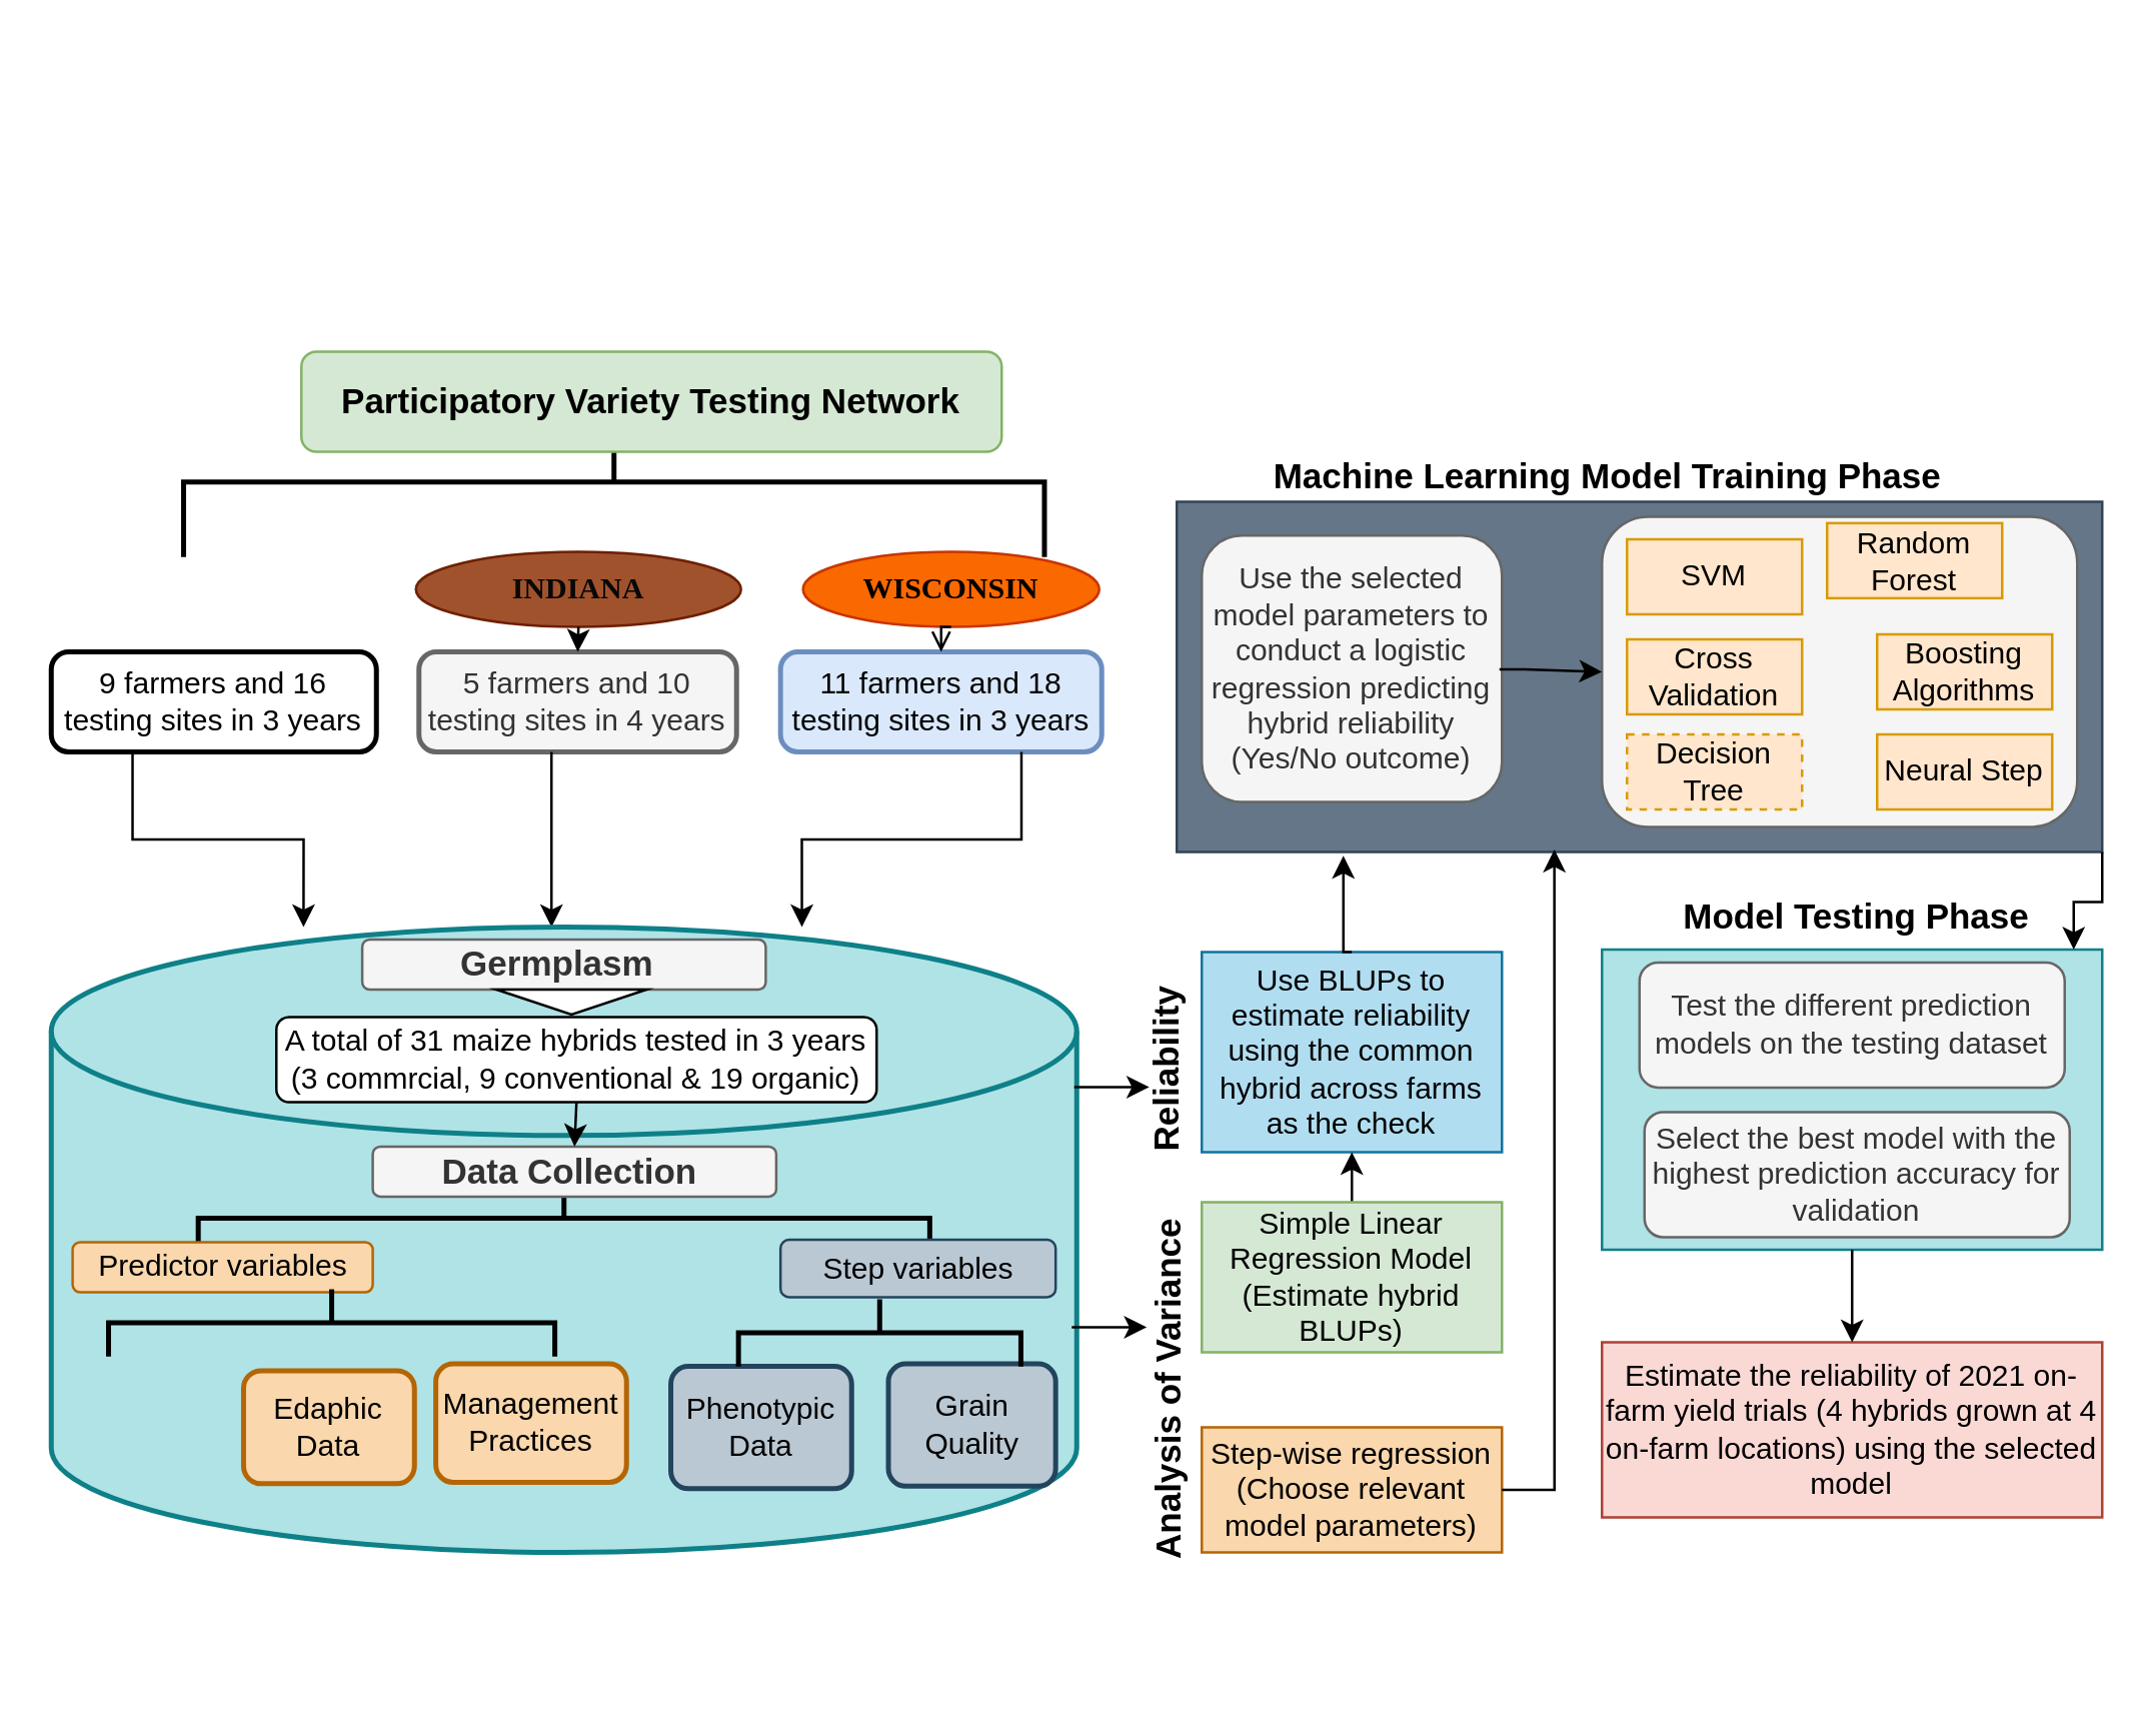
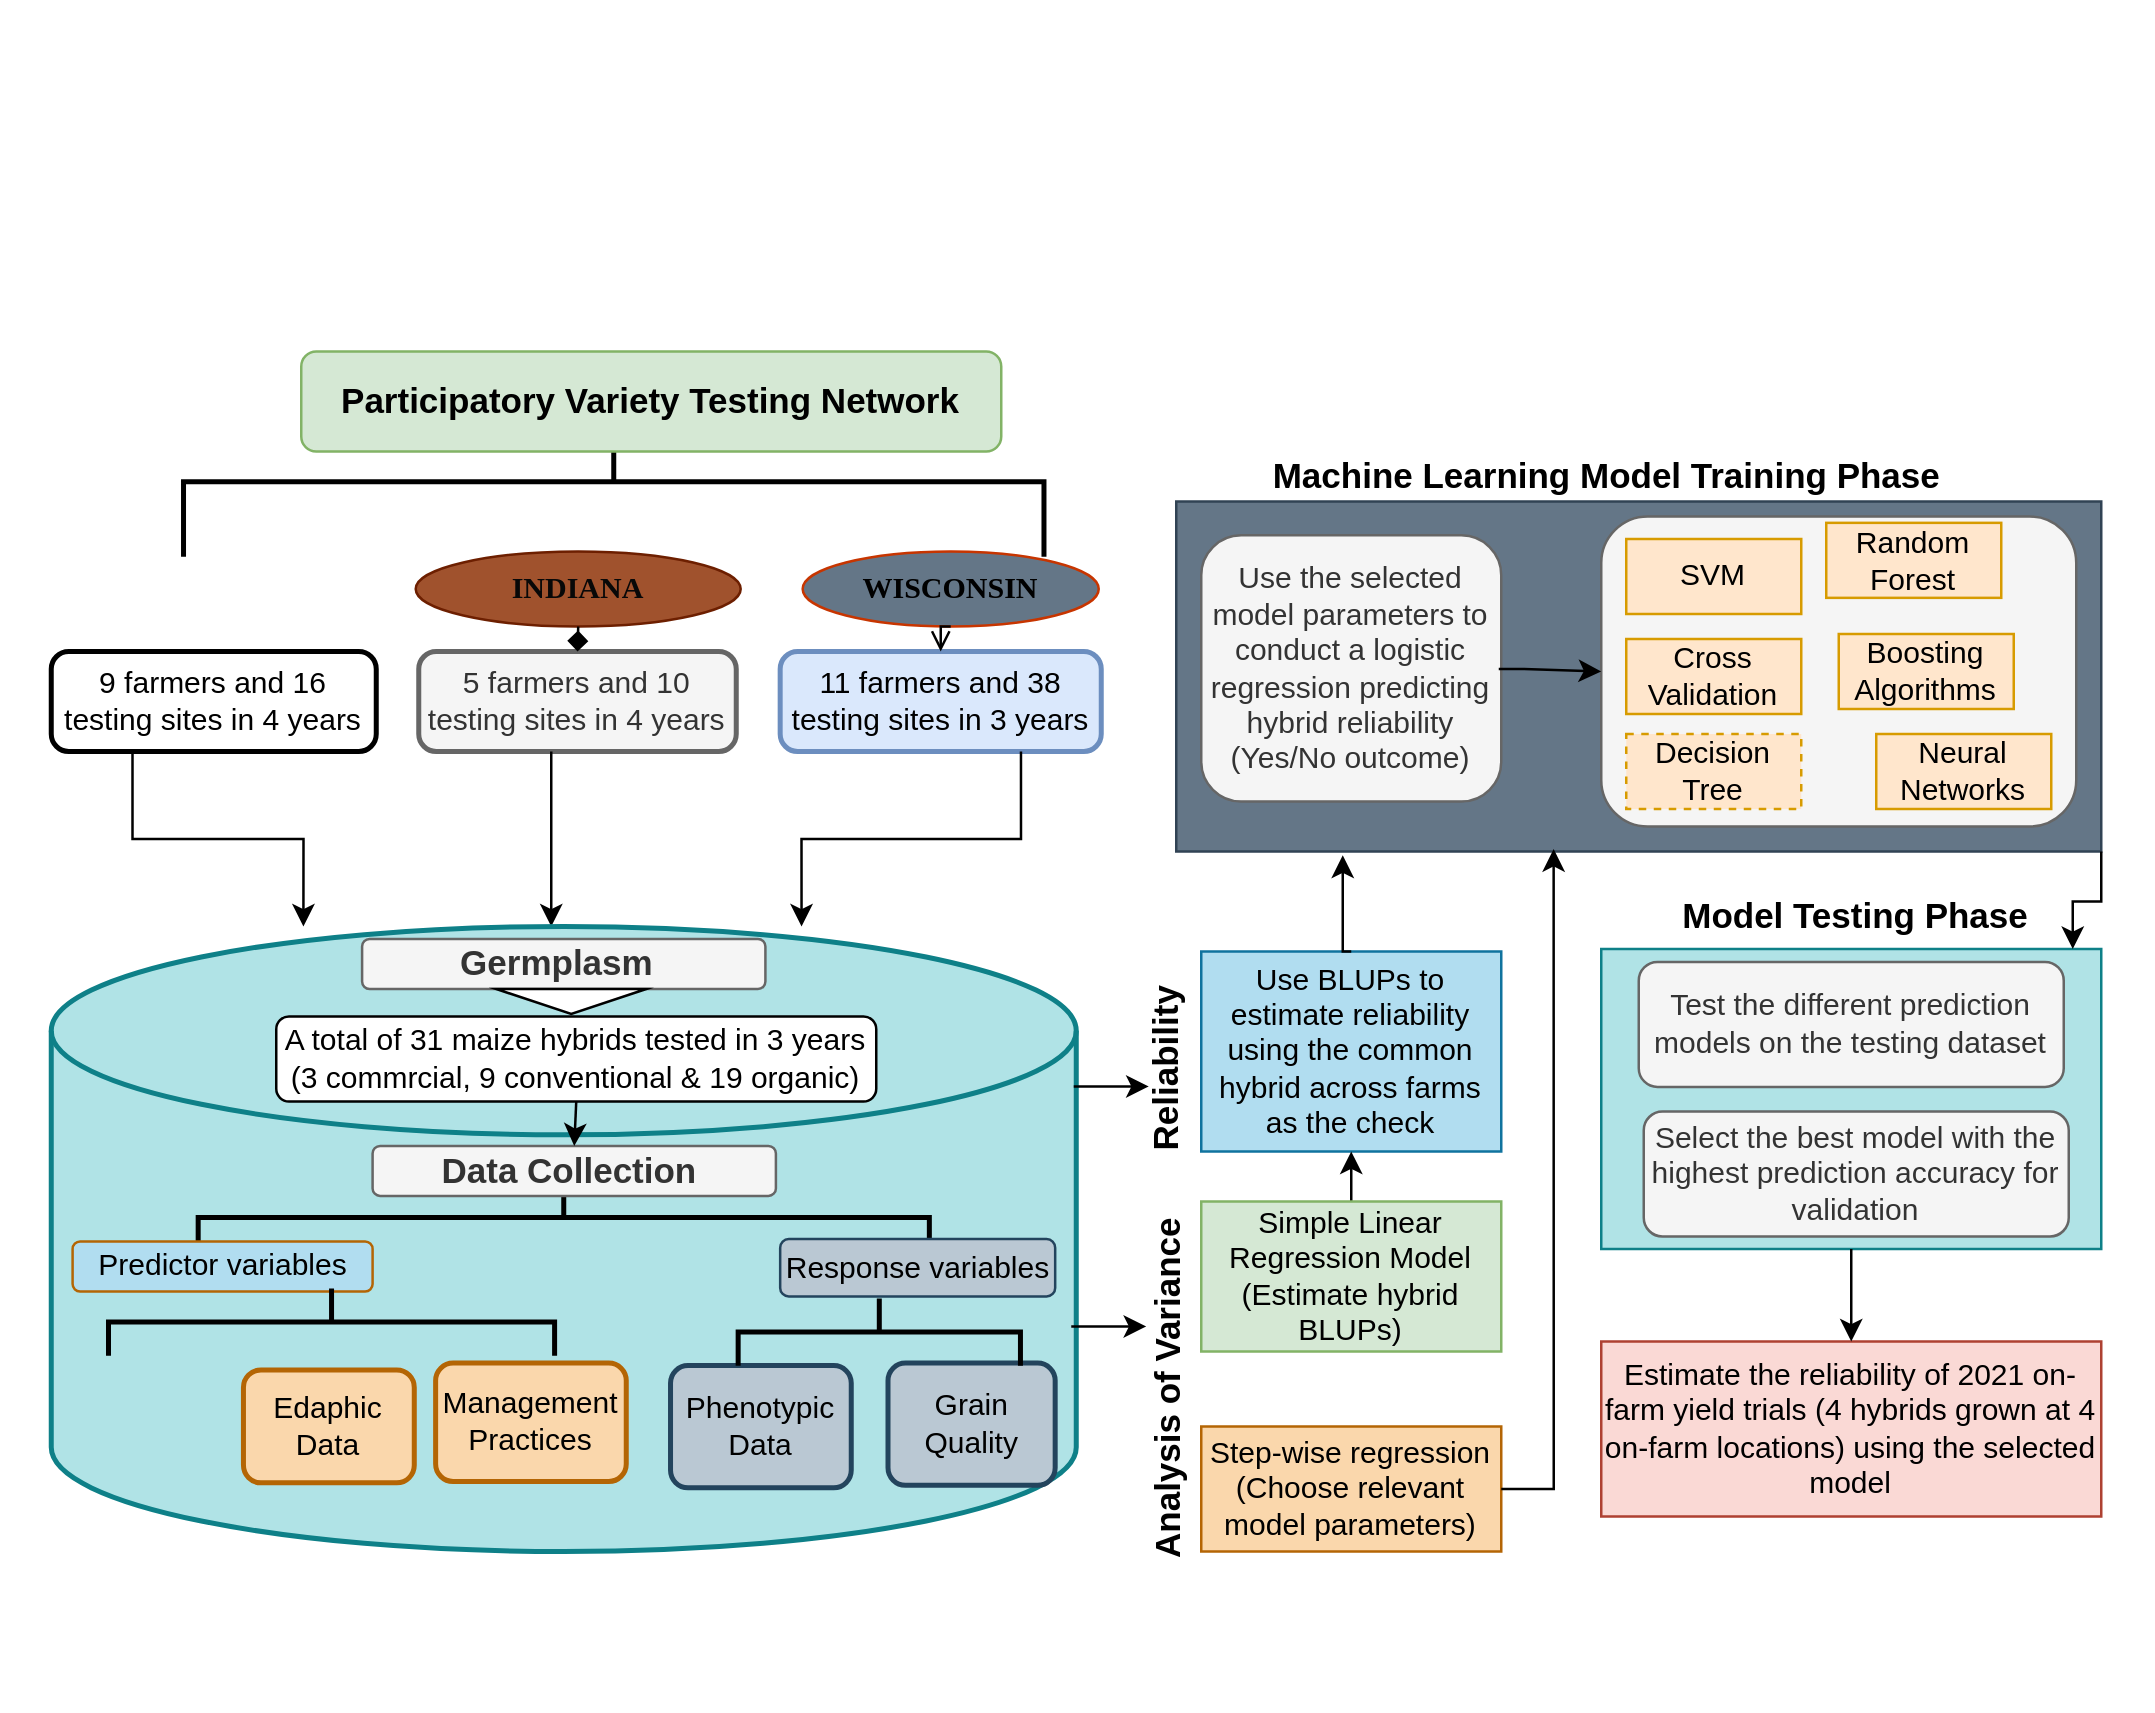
- <mxCell id="11" value="&lt;b&gt;WISCONSIN&lt;/b&gt;" style="ellipse;whiteSpace=wrap;html=1;fillColor=#fa6800;fontColor=#000000;strokeColor=#C73500;fontFamily=Times New Roman;" vertex="1" parent="7"><mxGeometry x="300.57" y="80" width="118.43" height="30" as="geometry" /></mxCell>
+ <mxCell id="11" value="&lt;b&gt;WISCONSIN&lt;/b&gt;" style="ellipse;whiteSpace=wrap;html=1;fillColor=#647687;fontColor=#000000;strokeColor=#C73500;fontFamily=Times New Roman;" vertex="1" parent="7"><mxGeometry x="300.57" y="80" width="118.43" height="30" as="geometry" /></mxCell>
- <mxCell id="15" style="edgeStyle=orthogonalEdgeStyle;rounded=0;orthogonalLoop=1;jettySize=auto;html=1;exitX=0.5;exitY=1;exitDx=0;exitDy=0;entryX=0.5;entryY=0;entryDx=0;entryDy=0;" edge="1" parent="7" source="12" target="13"><mxGeometry relative="1" as="geometry" /></mxCell>
+ <mxCell id="15" style="edgeStyle=orthogonalEdgeStyle;rounded=0;orthogonalLoop=1;jettySize=auto;html=1;exitX=0.5;exitY=1;exitDx=0;exitDy=0;entryX=0.5;entryY=0;entryDx=0;entryDy=0;endArrow=diamond;" edge="1" parent="7" source="12" target="13"><mxGeometry relative="1" as="geometry" /></mxCell>
- <mxCell id="63" value="Boosting Algorithms" style="rounded=0;whiteSpace=wrap;html=1;fillColor=#ffe6cc;strokeColor=#d79b00;" vertex="1" parent="54"><mxGeometry x="280" y="74.91" width="70" height="30" as="geometry" /></mxCell>
+ <mxCell id="63" value="Boosting Algorithms" style="rounded=0;whiteSpace=wrap;html=1;fillColor=#ffe6cc;strokeColor=#d79b00;" vertex="1" parent="54"><mxGeometry x="265" y="74.91" width="70" height="30" as="geometry" /></mxCell>
- <mxCell id="8" value="&lt;div style=&quot;&quot;&gt;&lt;span style=&quot;background-color: initial;&quot;&gt;9 farmers and 16 testing sites in 3 years&lt;/span&gt;&lt;/div&gt;" style="rounded=1;whiteSpace=wrap;html=1;absoluteArcSize=1;arcSize=14;strokeWidth=2;align=center;" vertex="1" parent="7"><mxGeometry y="120" width="130" height="40" as="geometry" /></mxCell>
+ <mxCell id="8" value="&lt;div style=&quot;&quot;&gt;&lt;span style=&quot;background-color: initial;&quot;&gt;9 farmers and 16 testing sites in 4 years&lt;/span&gt;&lt;/div&gt;" style="rounded=1;whiteSpace=wrap;html=1;absoluteArcSize=1;arcSize=14;strokeWidth=2;align=center;" vertex="1" parent="7"><mxGeometry y="120" width="130" height="40" as="geometry" /></mxCell>
- <mxCell id="14" value="11 farmers and 18 testing sites in 3 years" style="rounded=1;whiteSpace=wrap;html=1;absoluteArcSize=1;arcSize=14;strokeWidth=2;fillColor=#dae8fc;strokeColor=#6c8ebf;align=center;" vertex="1" parent="7"><mxGeometry x="291.57" y="120" width="128.43" height="40" as="geometry" /></mxCell>
+ <mxCell id="14" value="11 farmers and 38 testing sites in 3 years" style="rounded=1;whiteSpace=wrap;html=1;absoluteArcSize=1;arcSize=14;strokeWidth=2;fillColor=#dae8fc;strokeColor=#6c8ebf;align=center;" vertex="1" parent="7"><mxGeometry x="291.57" y="120" width="128.43" height="40" as="geometry" /></mxCell>
- <mxCell id="64" value="Neural Step" style="rounded=0;whiteSpace=wrap;html=1;fillColor=#ffe6cc;strokeColor=#d79b00;" vertex="1" parent="54"><mxGeometry x="280" y="114.91" width="70" height="30" as="geometry" /></mxCell>
+ <mxCell id="64" value="Neural Networks" style="rounded=0;whiteSpace=wrap;html=1;fillColor=#ffe6cc;strokeColor=#d79b00;" vertex="1" parent="54"><mxGeometry x="280" y="114.91" width="70" height="30" as="geometry" /></mxCell>
- <mxCell id="37" value="Predictor variables" style="rounded=1;whiteSpace=wrap;html=1;fillColor=#fad7ac;strokeColor=#b46504;" vertex="1" parent="31"><mxGeometry y="29.23" width="120" height="20" as="geometry" /></mxCell>
+ <mxCell id="37" value="Predictor variables" style="rounded=1;whiteSpace=wrap;html=1;fillColor=#b1ddf0;strokeColor=#b46504;" vertex="1" parent="31"><mxGeometry y="29.23" width="120" height="20" as="geometry" /></mxCell>
- <mxCell id="38" value="Step variables" style="rounded=1;whiteSpace=wrap;html=1;fillColor=#bac8d3;strokeColor=#23445d;" vertex="1" parent="31"><mxGeometry x="283.03" y="28.23" width="110" height="23" as="geometry" /></mxCell>
+ <mxCell id="38" value="Response variables" style="rounded=1;whiteSpace=wrap;html=1;fillColor=#bac8d3;strokeColor=#23445d;" vertex="1" parent="31"><mxGeometry x="283.03" y="28.23" width="110" height="23" as="geometry" /></mxCell>
